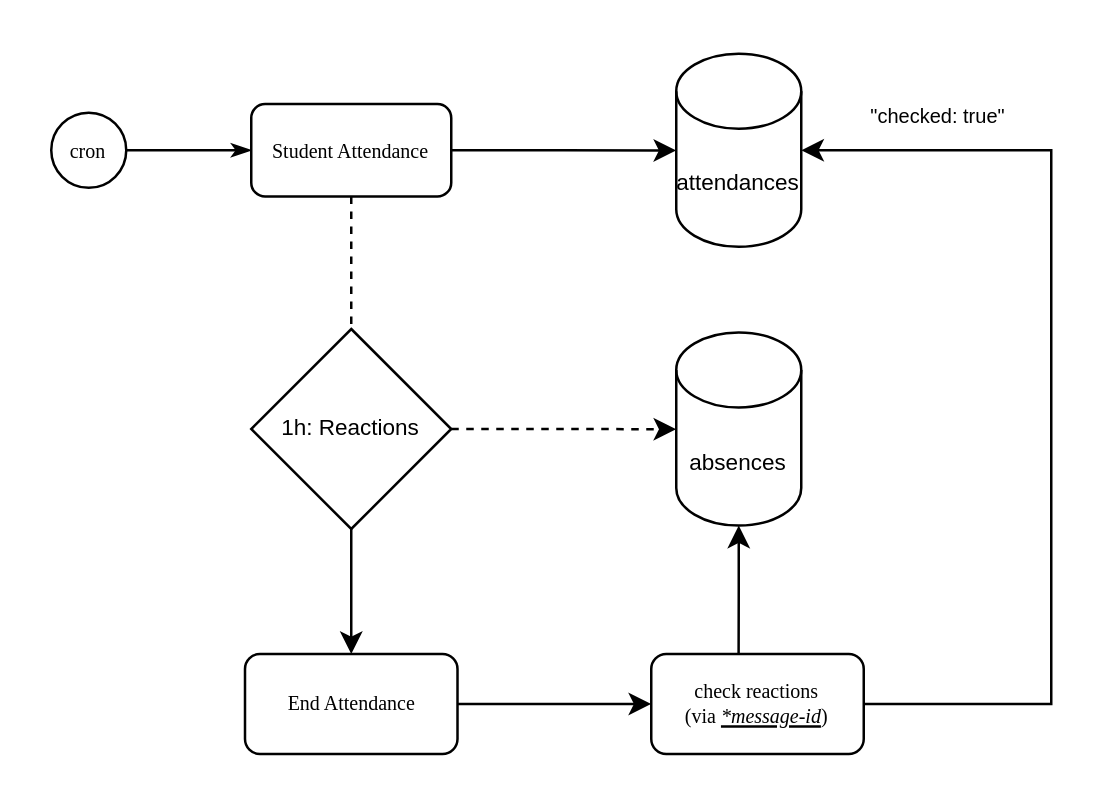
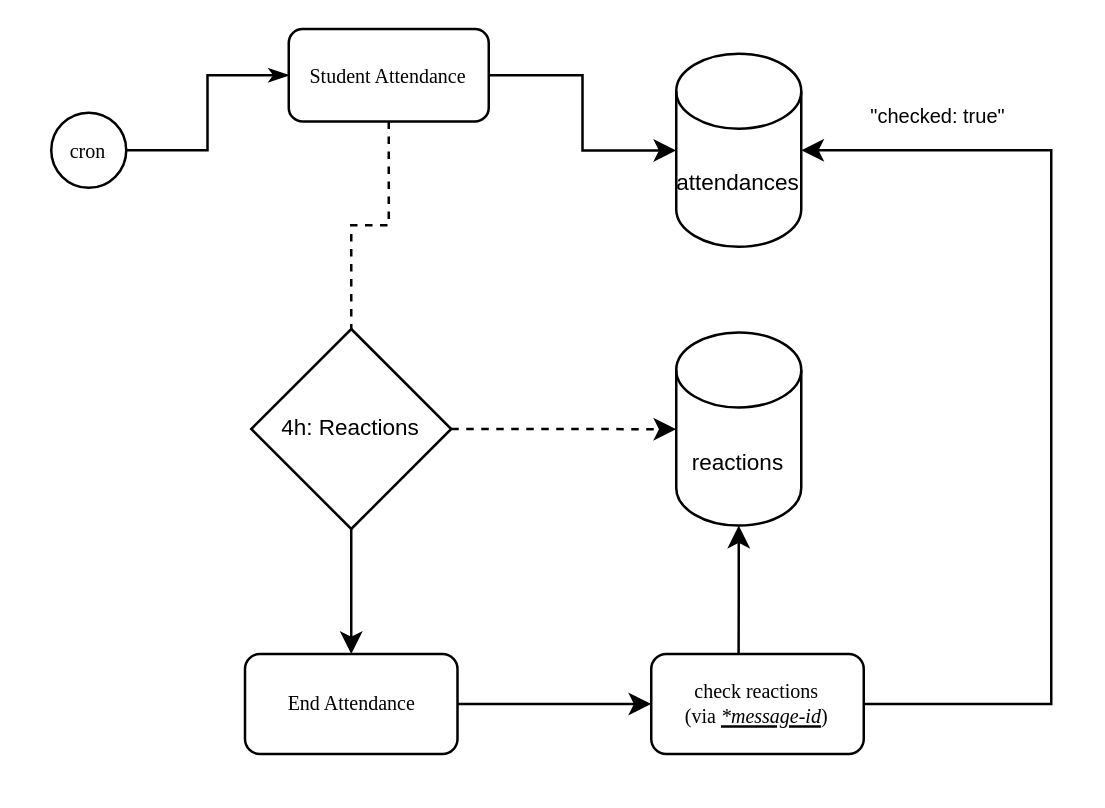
- <mxCell id="5" value="Student Attendance" style="rounded=1;whiteSpace=wrap;html=1;shadow=0;labelBackgroundColor=none;strokeWidth=1;fontFamily=Verdana;fontSize=8;align=center;" vertex="1" parent="1"><mxGeometry x="100" y="41" width="80" height="37" as="geometry" /></mxCell>
+ <mxCell id="5" value="Student Attendance" style="rounded=1;whiteSpace=wrap;html=1;shadow=0;labelBackgroundColor=none;strokeWidth=1;fontFamily=Verdana;fontSize=8;align=center;" vertex="1" parent="1"><mxGeometry x="115" y="11" width="80" height="37" as="geometry" /></mxCell>
- <mxCell id="10" value="1h: Reactions" style="rhombus;whiteSpace=wrap;html=1;fontSize=9;" vertex="1" parent="1"><mxGeometry x="100" y="131" width="80" height="80" as="geometry" /></mxCell>
+ <mxCell id="10" value="4h: Reactions" style="rhombus;whiteSpace=wrap;html=1;fontSize=9;" vertex="1" parent="1"><mxGeometry x="100" y="131" width="80" height="80" as="geometry" /></mxCell>
- <mxCell id="13" value="&lt;font style=&quot;font-size: 9px;&quot;&gt;absences&lt;/font&gt;" style="shape=cylinder3;whiteSpace=wrap;html=1;boundedLbl=1;backgroundOutline=1;size=15;" vertex="1" parent="1"><mxGeometry x="270" y="132.38" width="50" height="77.25" as="geometry" /></mxCell>
+ <mxCell id="13" value="&lt;font style=&quot;font-size: 9px;&quot;&gt;reactions&lt;/font&gt;" style="shape=cylinder3;whiteSpace=wrap;html=1;boundedLbl=1;backgroundOutline=1;size=15;" vertex="1" parent="1"><mxGeometry x="270" y="132.38" width="50" height="77.25" as="geometry" /></mxCell>
